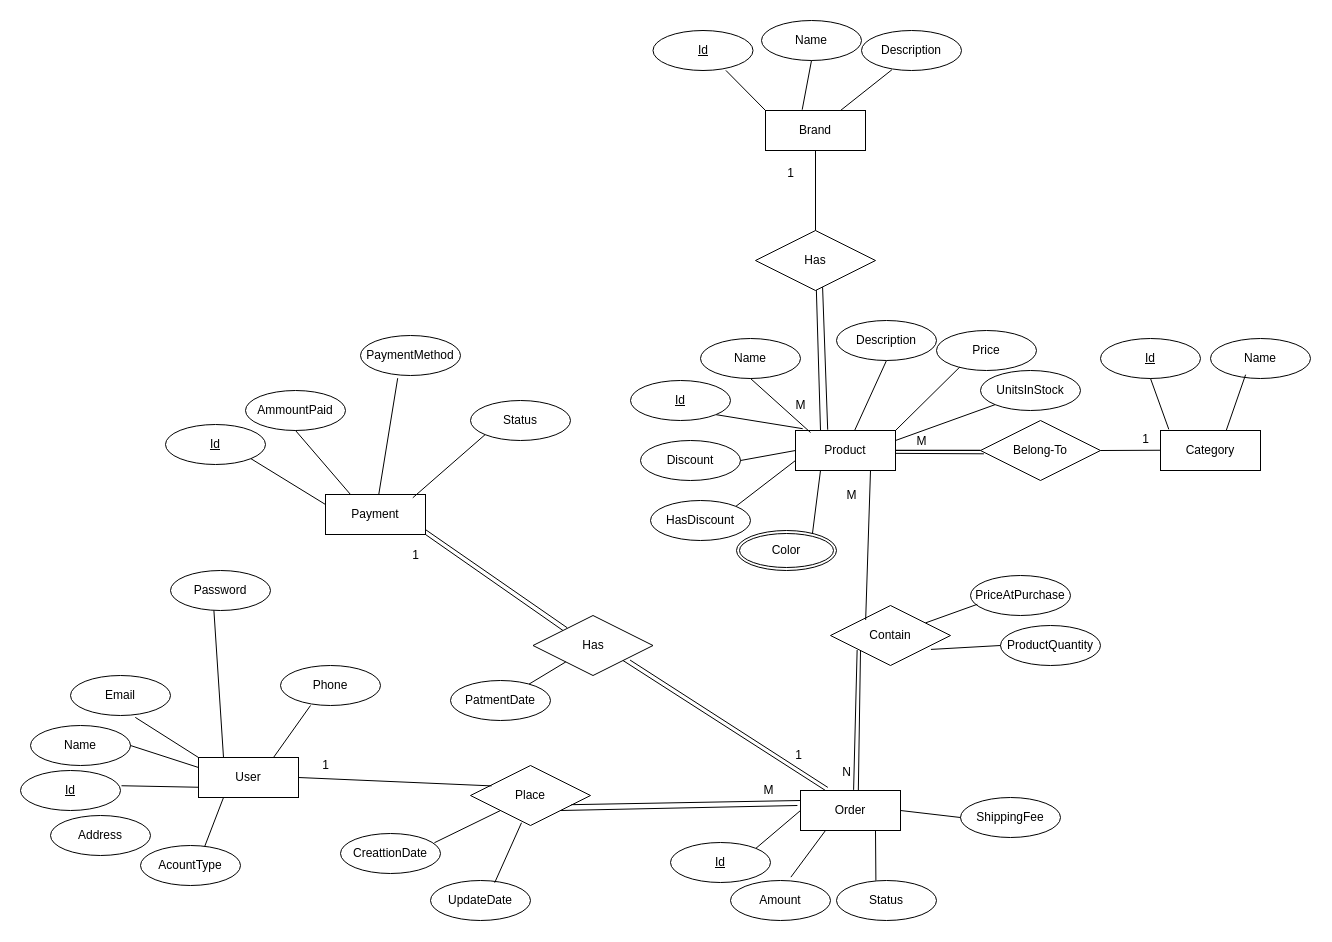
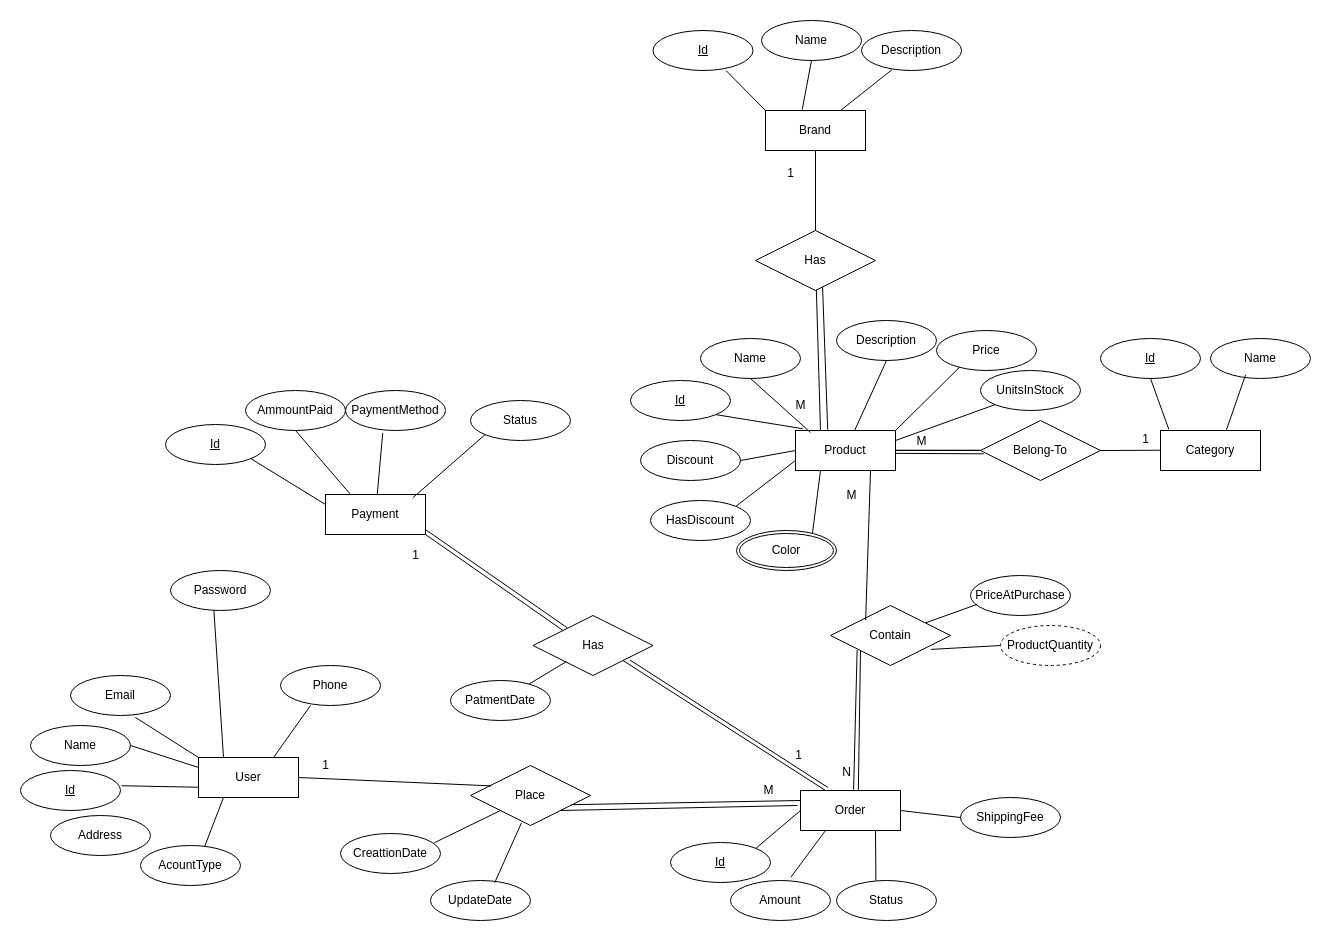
- <mxCell id="91" value="PaymentMethod" style="ellipse;whiteSpace=wrap;html=1;align=center;" vertex="1" parent="1"><mxGeometry x="360" y="335" width="100" height="40" as="geometry" /></mxCell>
+ <mxCell id="91" value="PaymentMethod" style="ellipse;whiteSpace=wrap;html=1;align=center;" vertex="1" parent="1"><mxGeometry x="345" y="390" width="100" height="40" as="geometry" /></mxCell>
- <mxCell id="41" value="ProductQuantity" style="ellipse;whiteSpace=wrap;html=1;align=center;" parent="1" vertex="1"><mxGeometry x="1000" y="625" width="100" height="40" as="geometry" /></mxCell>
+ <mxCell id="41" value="ProductQuantity" style="ellipse;whiteSpace=wrap;html=1;align=center;dashed=1;" parent="1" vertex="1"><mxGeometry x="1000" y="625" width="100" height="40" as="geometry" /></mxCell>
